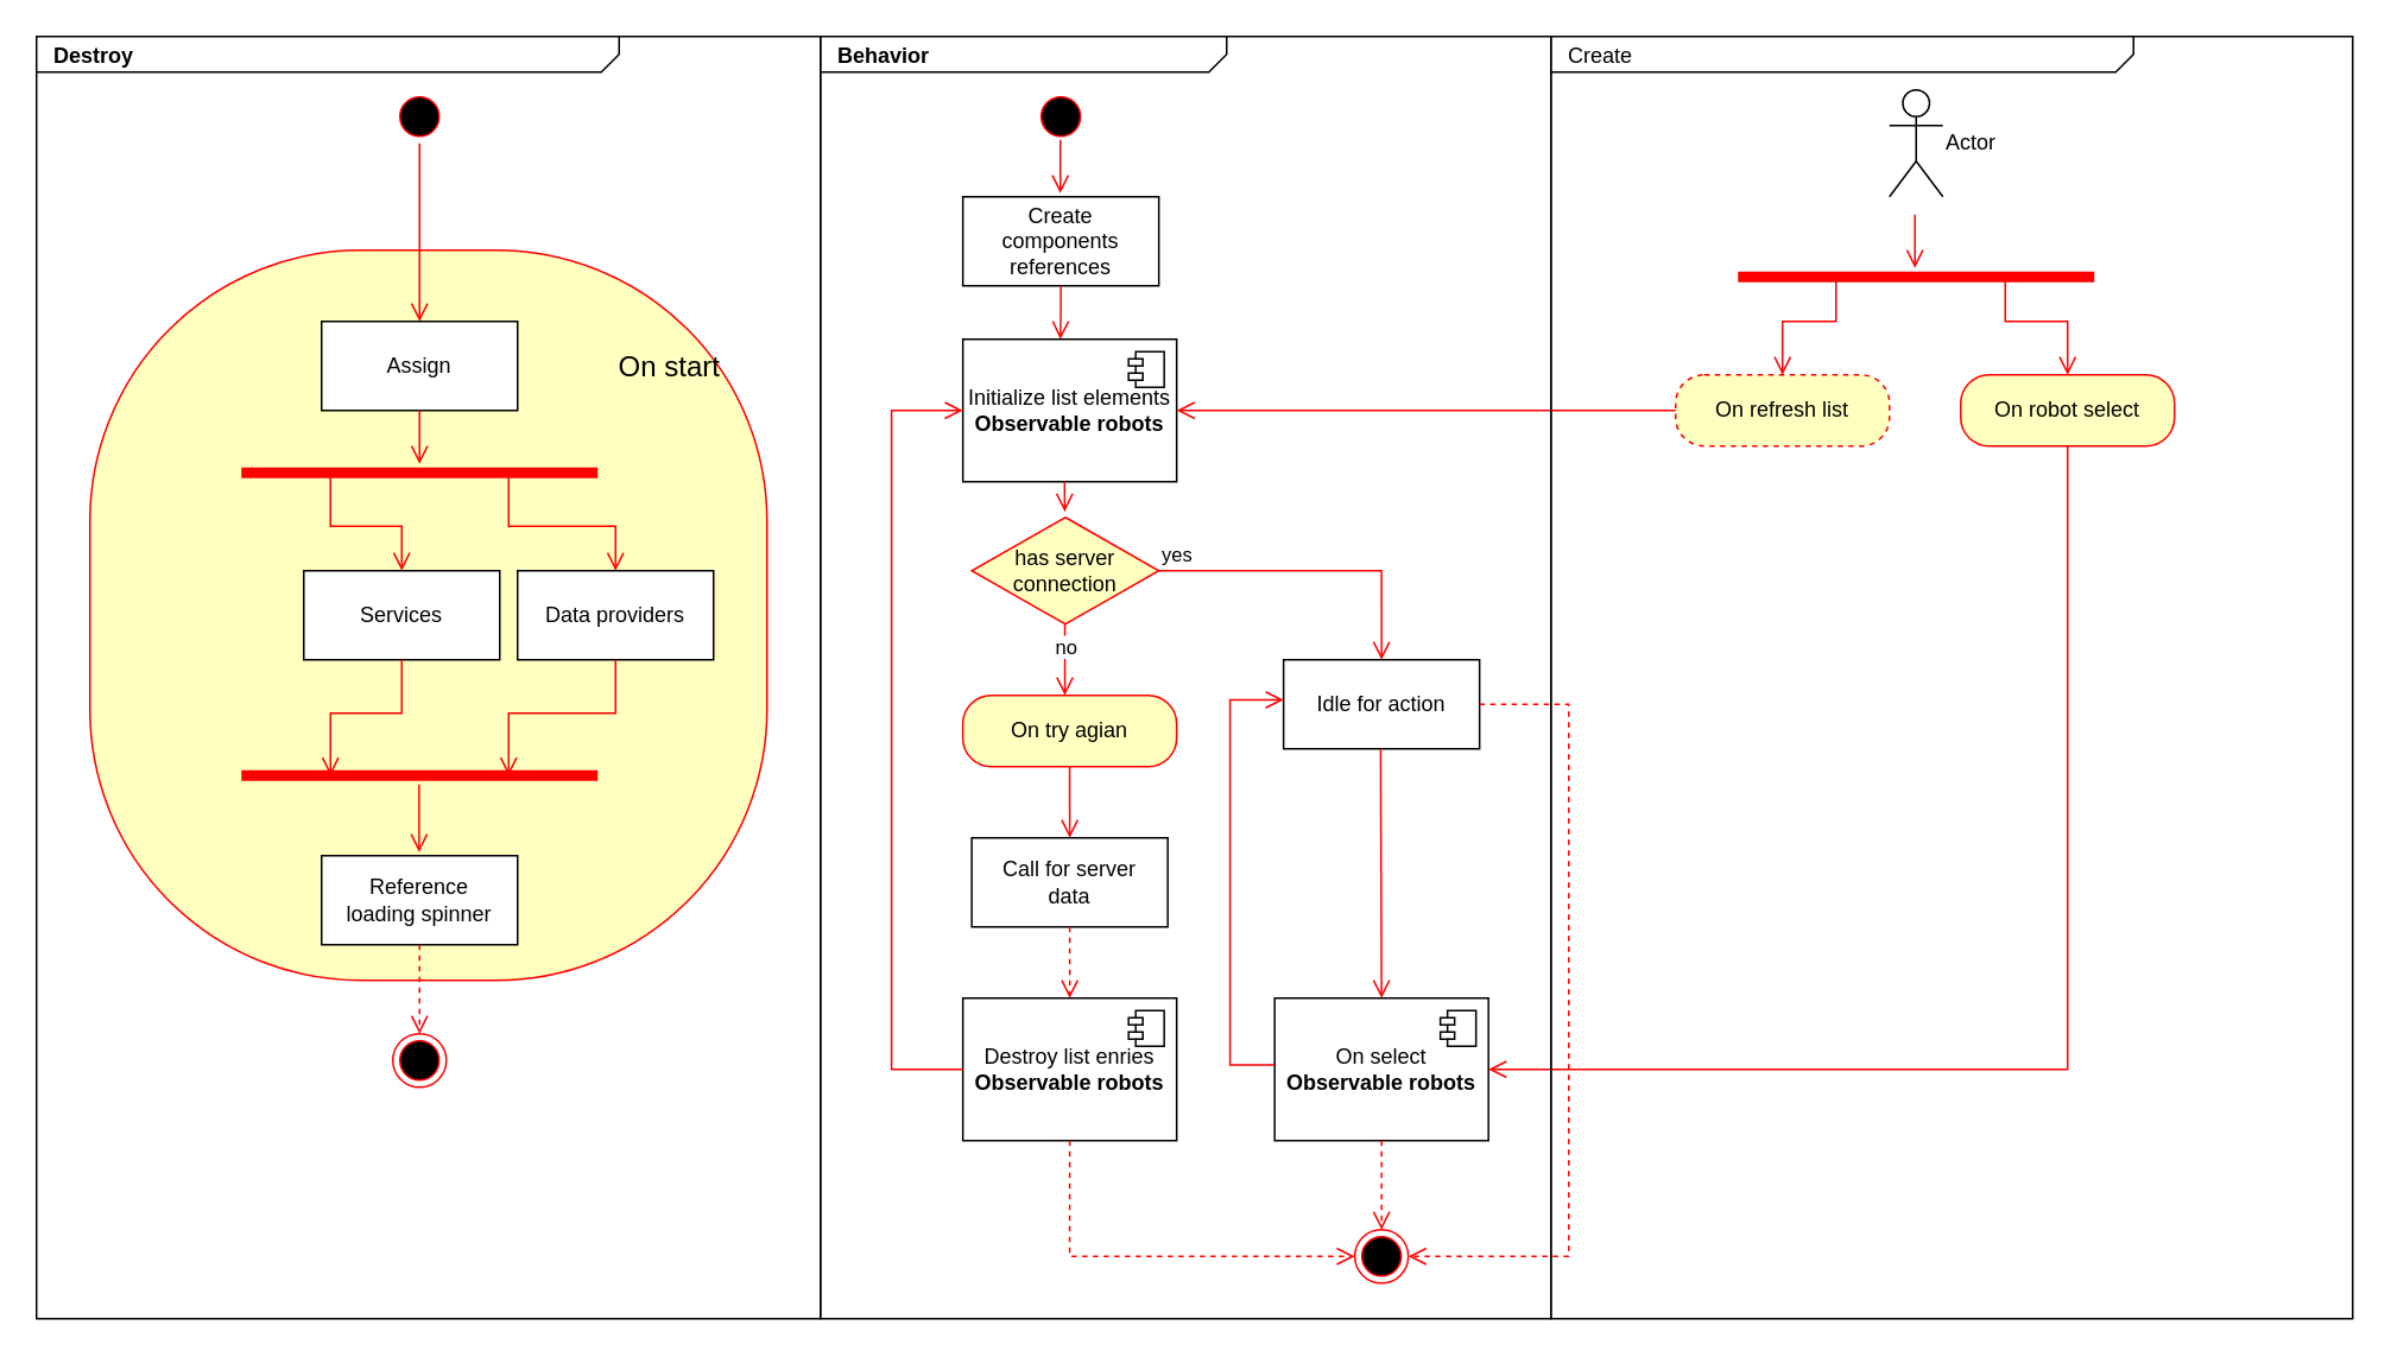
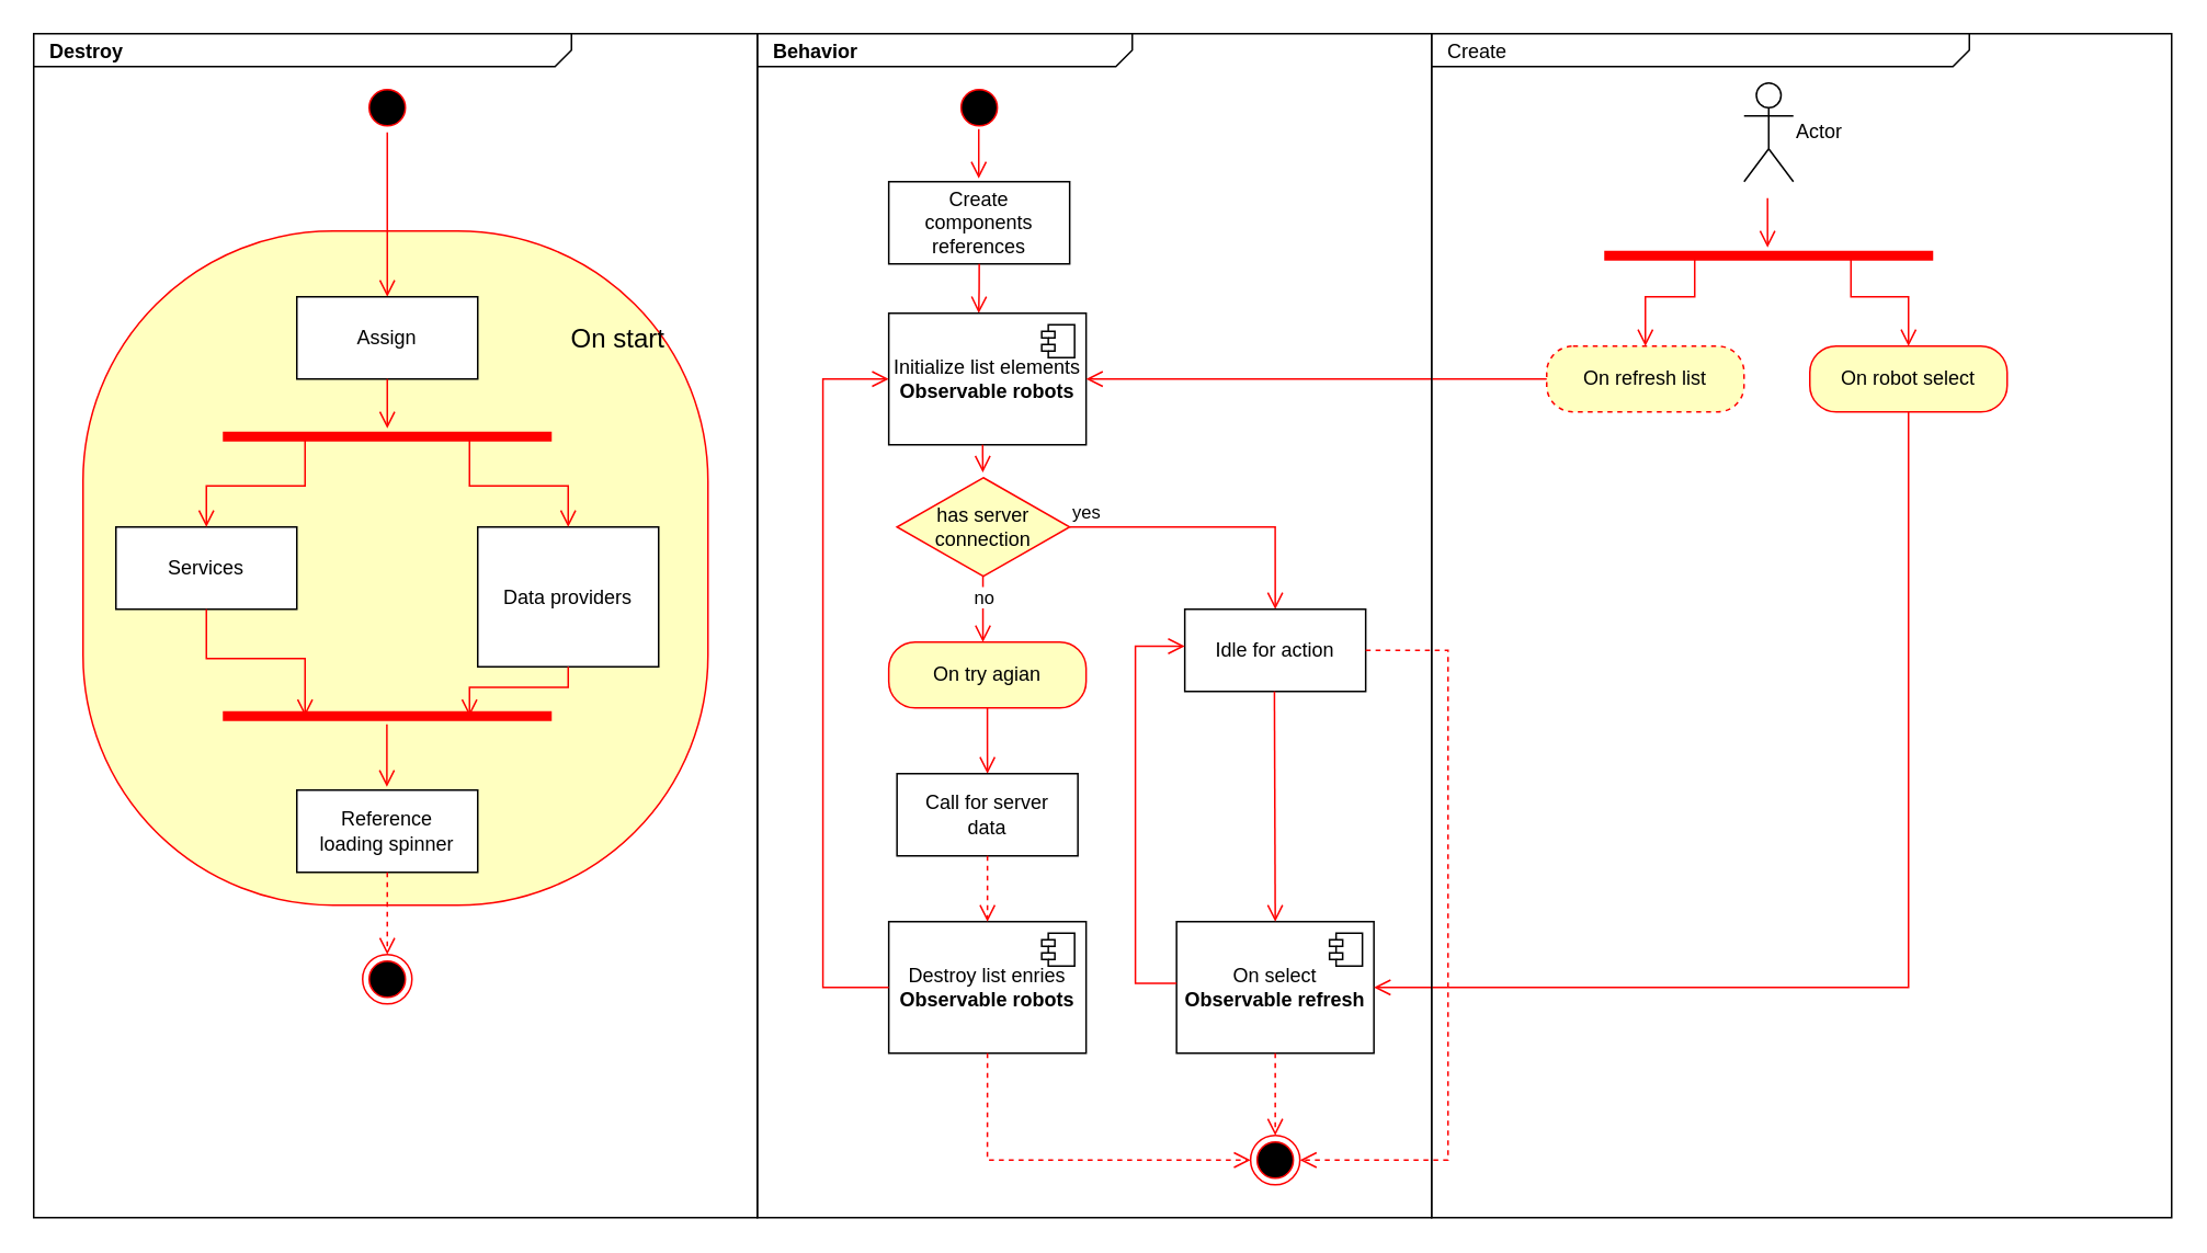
- <mxCell id="10" value="Services" style="html=1;whiteSpace=wrap;" parent="1" vertex="1"><mxGeometry x="170" y="320" width="110" height="50" as="geometry" /></mxCell>
+ <mxCell id="10" value="Services" style="html=1;whiteSpace=wrap;" parent="1" vertex="1"><mxGeometry x="70" y="320" width="110" height="50" as="geometry" /></mxCell>
- <mxCell id="11" value="Data providers" style="html=1;whiteSpace=wrap;" parent="1" vertex="1"><mxGeometry x="290" y="320" width="110" height="50" as="geometry" /></mxCell>
+ <mxCell id="11" value="Data providers" style="html=1;whiteSpace=wrap;" parent="1" vertex="1"><mxGeometry x="290" y="320" width="110" height="85" as="geometry" /></mxCell>
- <mxCell id="41" value="On select&lt;br&gt;&lt;b&gt;Observable robots&lt;/b&gt;" style="html=1;dropTarget=0;whiteSpace=wrap;" parent="1" vertex="1"><mxGeometry x="714.94" y="560" width="120" height="80" as="geometry" /></mxCell>
+ <mxCell id="41" value="On select&lt;br&gt;&lt;b&gt;Observable refresh&lt;/b&gt;" style="html=1;dropTarget=0;whiteSpace=wrap;" parent="1" vertex="1"><mxGeometry x="714.94" y="560" width="120" height="80" as="geometry" /></mxCell>
